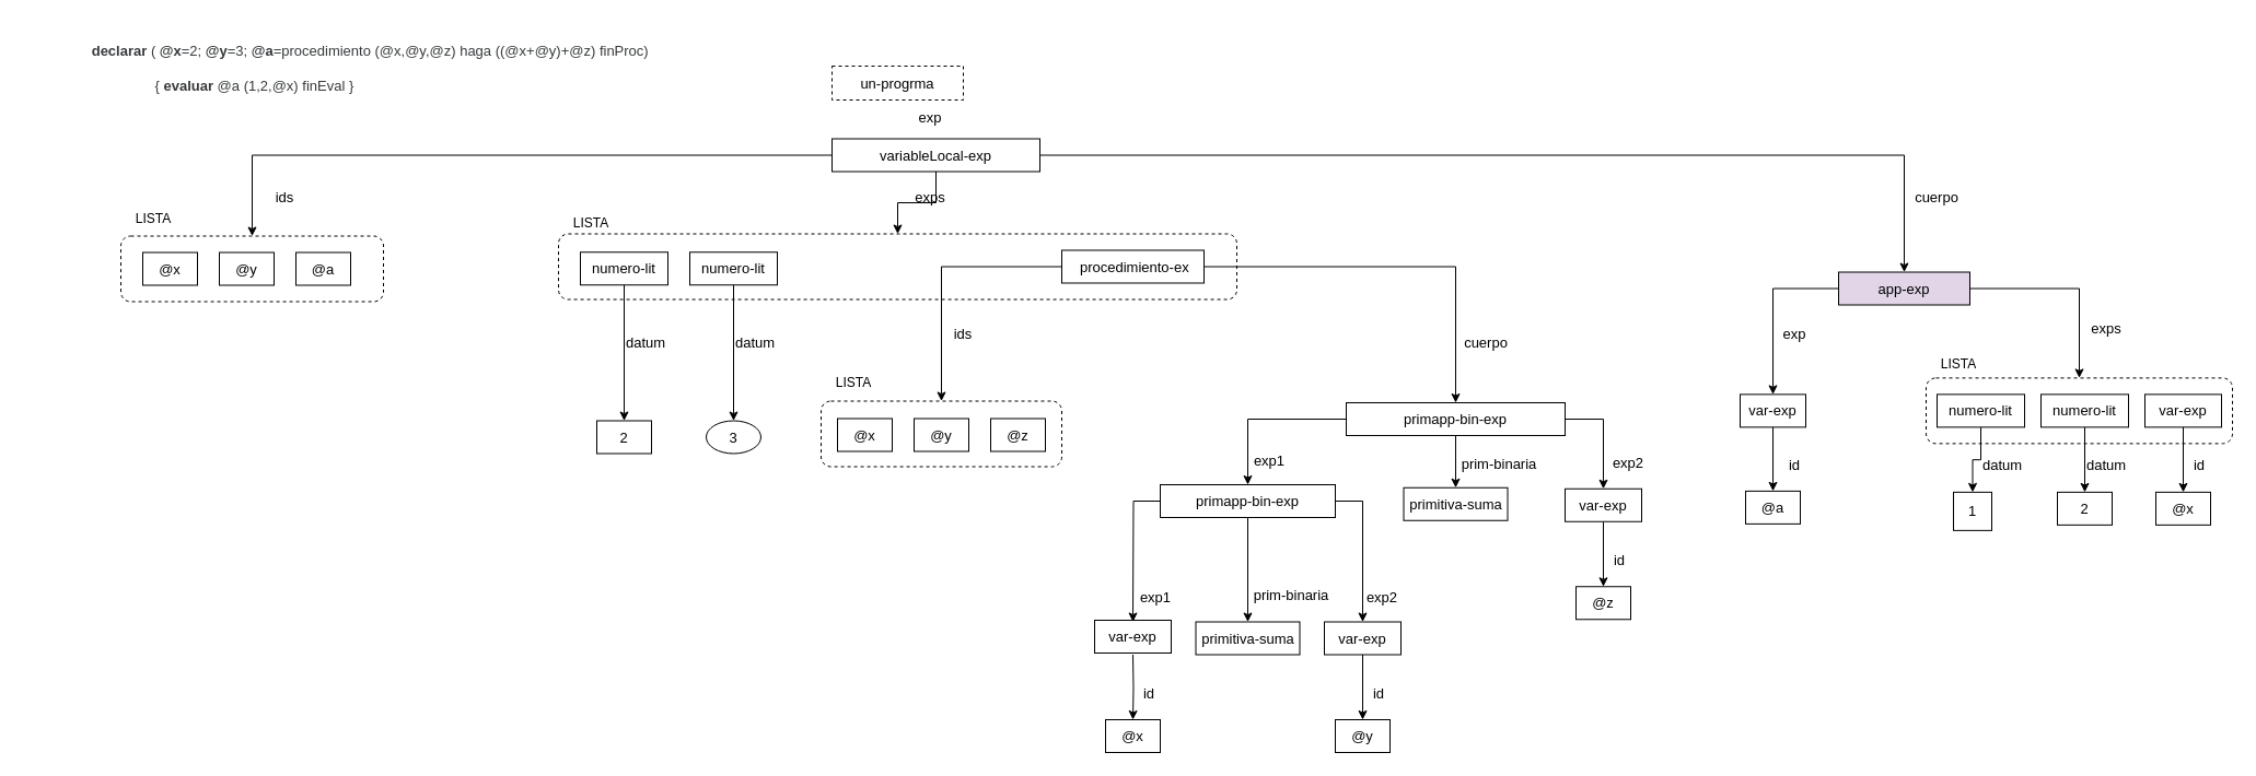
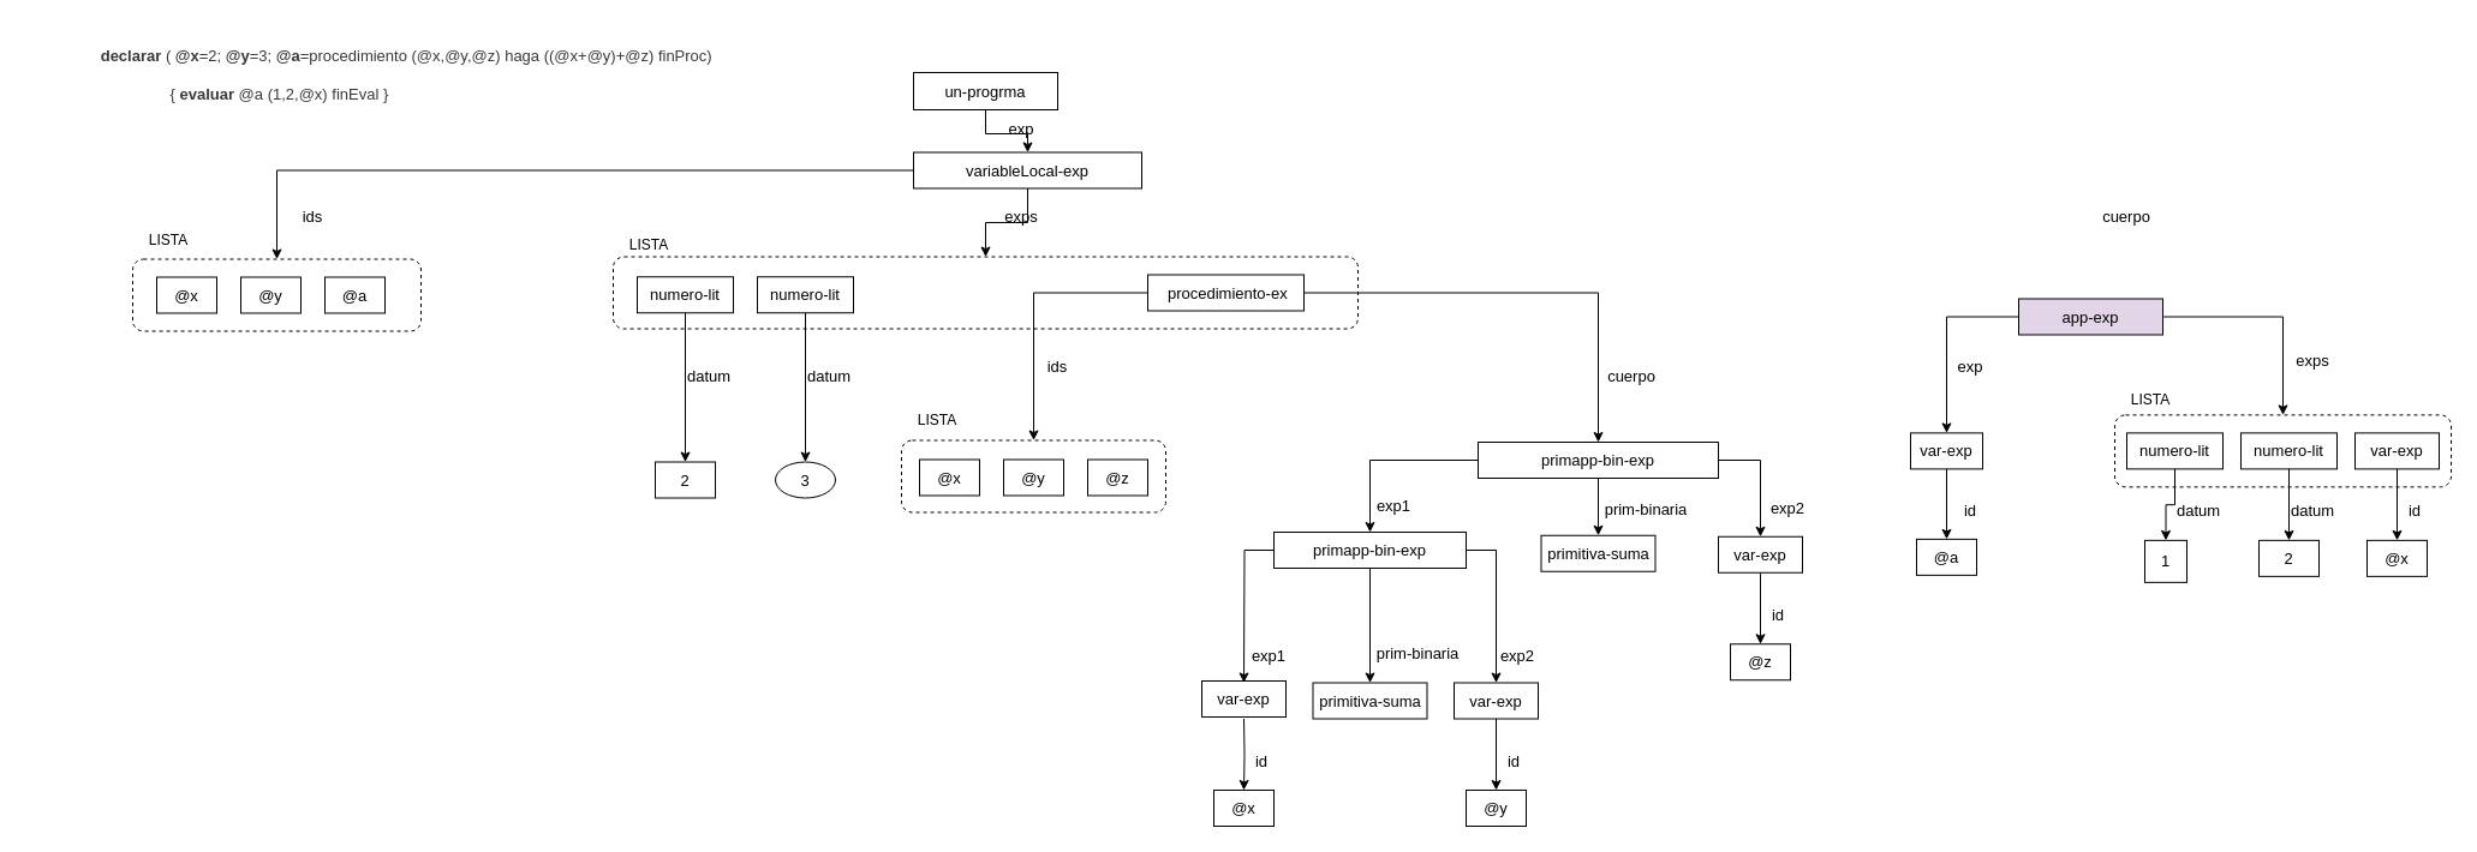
- <mxCell id="6" value="un-progrma" style="rounded=0;whiteSpace=wrap;html=1;fontSize=13;dashed=1;" parent="1" vertex="1"><mxGeometry x="760" y="60" width="120" height="31" as="geometry" /></mxCell>
+ <mxCell id="6" value="un-progrma" style="rounded=0;whiteSpace=wrap;html=1;fontSize=13;" parent="1" vertex="1"><mxGeometry x="760" y="60" width="120" height="31" as="geometry" /></mxCell>
+ <mxCell id="5" style="edgeStyle=orthogonalEdgeStyle;rounded=0;orthogonalLoop=1;jettySize=auto;html=1;exitX=0.5;exitY=1;exitDx=0;exitDy=0;entryX=0.5;entryY=0;entryDx=0;entryDy=0;fontSize=13;" parent="1" source="6" target="16" edge="1"><mxGeometry relative="1" as="geometry" /></mxCell>
- <mxCell id="14" style="edgeStyle=orthogonalEdgeStyle;rounded=0;orthogonalLoop=1;jettySize=auto;html=1;exitX=1;exitY=0.5;exitDx=0;exitDy=0;entryX=0.5;entryY=0;entryDx=0;entryDy=0;fontSize=13;" parent="1" source="16" target="12" edge="1"><mxGeometry relative="1" as="geometry"><mxPoint x="990" y="200" as="targetPoint" /></mxGeometry></mxCell>
- <mxCell id="9" value="&amp;nbsp;procedimiento-ex" style="rounded=0;whiteSpace=wrap;html=1;fontSize=13;" parent="1" vertex="1"><mxGeometry x="970" y="228.5" width="130" height="30" as="geometry" /></mxCell>
+ <mxCell id="9" value="&amp;nbsp;procedimiento-ex" style="rounded=0;whiteSpace=wrap;html=1;fontSize=13;" parent="1" vertex="1"><mxGeometry x="955" y="228.5" width="130" height="30" as="geometry" /></mxCell>
